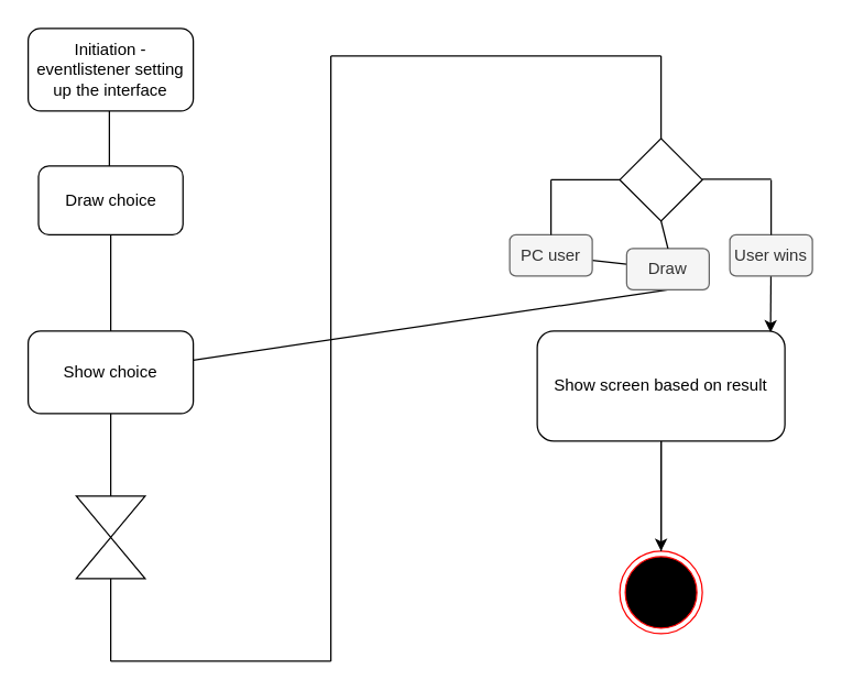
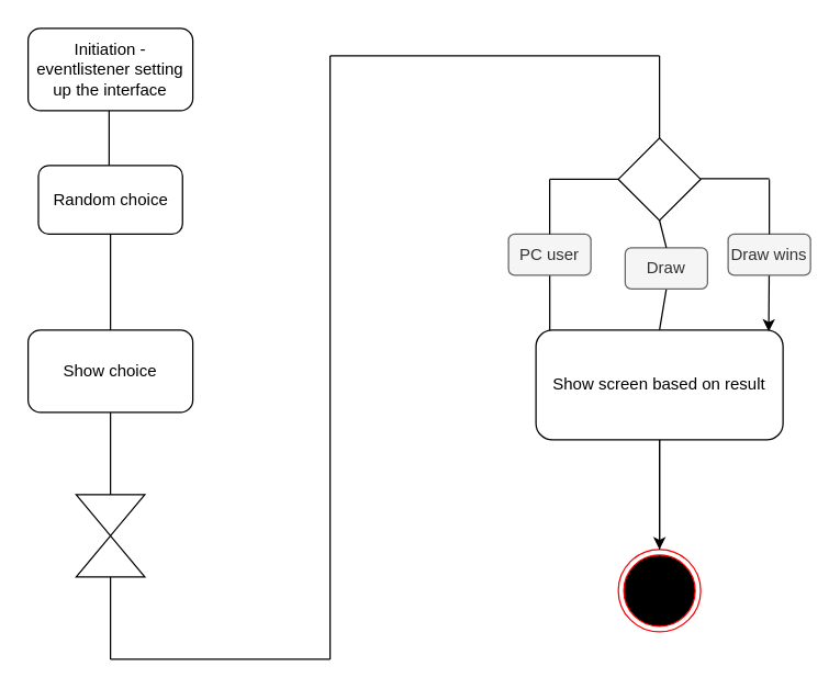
- <mxCell id="4" value="Draw choice" style="rounded=1;whiteSpace=wrap;html=1;" vertex="1" parent="1"><mxGeometry x="27.5" y="120" width="105" height="50" as="geometry" /></mxCell>
+ <mxCell id="4" value="Random choice" style="rounded=1;whiteSpace=wrap;html=1;" vertex="1" parent="1"><mxGeometry x="27.5" y="120" width="105" height="50" as="geometry" /></mxCell>
- <mxCell id="29" value="User wins" style="rounded=1;whiteSpace=wrap;html=1;fillColor=#f5f5f5;fontColor=#333333;strokeColor=#666666;" vertex="1" parent="1"><mxGeometry x="530" y="170" width="60" height="30" as="geometry" /></mxCell>
+ <mxCell id="29" value="Draw wins" style="rounded=1;whiteSpace=wrap;html=1;fillColor=#f5f5f5;fontColor=#333333;strokeColor=#666666;" vertex="1" parent="1"><mxGeometry x="530" y="170" width="60" height="30" as="geometry" /></mxCell>
- <mxCell id="20" value="" style="endArrow=none;html=1;rounded=0;startArrow=none;" edge="1" parent="1" source="25" target="27"><mxGeometry width="50" height="50" relative="1" as="geometry"><mxPoint x="400" y="130" as="sourcePoint" /><mxPoint x="400" y="200" as="targetPoint" /></mxGeometry></mxCell>
+ <mxCell id="20" value="" style="endArrow=none;html=1;rounded=0;startArrow=none;entryX=0.056;entryY=0.019;entryDx=0;entryDy=0;entryPerimeter=0;" edge="1" parent="1" source="25" target="22"><mxGeometry width="50" height="50" relative="1" as="geometry"><mxPoint x="400" y="130" as="sourcePoint" /><mxPoint x="400" y="200" as="targetPoint" /></mxGeometry></mxCell>
- <mxCell id="18" value="" style="endArrow=none;html=1;rounded=0;exitX=0.5;exitY=1;exitDx=0;exitDy=0;startArrow=none;" edge="1" parent="1" source="27" target="5"><mxGeometry width="50" height="50" relative="1" as="geometry"><mxPoint x="480" y="180" as="sourcePoint" /><mxPoint x="480" y="200" as="targetPoint" /></mxGeometry></mxCell>
+ <mxCell id="18" value="" style="endArrow=none;html=1;rounded=0;exitX=0.5;exitY=1;exitDx=0;exitDy=0;entryX=0.5;entryY=0;entryDx=0;entryDy=0;startArrow=none;" edge="1" parent="1" source="27" target="22"><mxGeometry width="50" height="50" relative="1" as="geometry"><mxPoint x="480" y="180" as="sourcePoint" /><mxPoint x="480" y="200" as="targetPoint" /></mxGeometry></mxCell>
